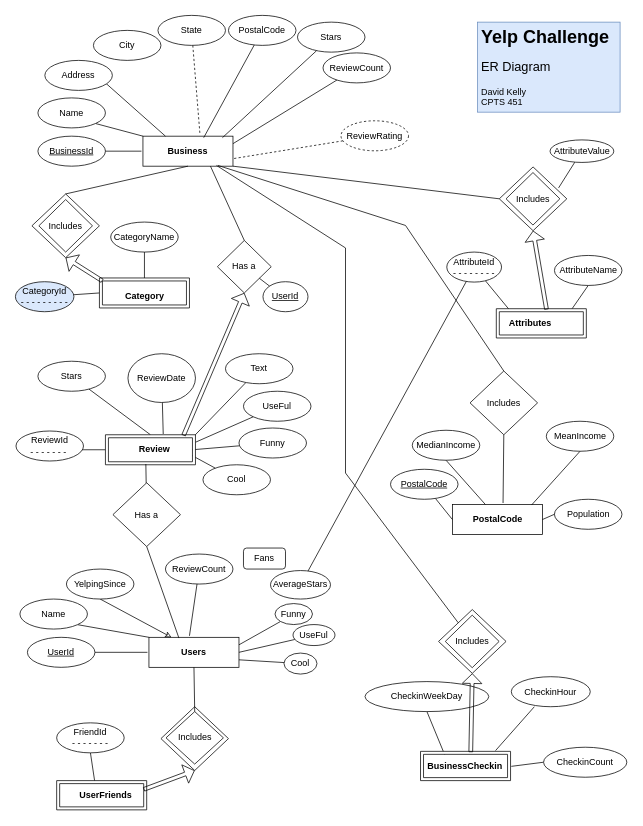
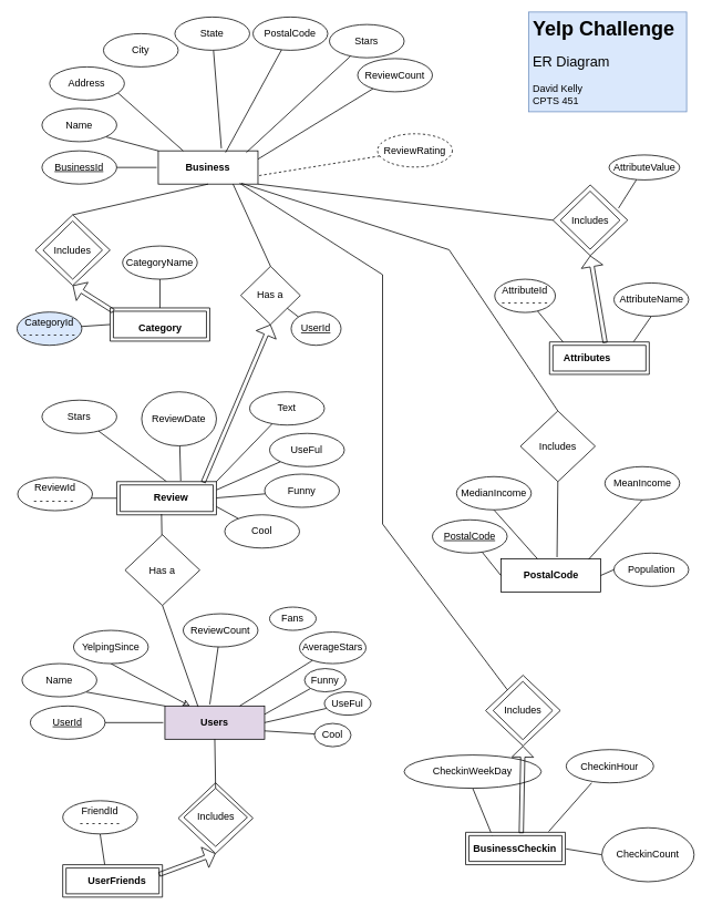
- <mxCell id="72" value="&lt;h1&gt;Yelp Challenge&lt;/h1&gt;&lt;div&gt;&lt;font style=&quot;font-size: 17px;&quot;&gt;ER Diagram&lt;/font&gt;&lt;br&gt;&lt;/div&gt;&lt;div&gt;&lt;br&gt;&lt;/div&gt;&lt;div&gt;David Kelly&lt;/div&gt;&lt;div&gt;CPTS 451&lt;br&gt;&lt;/div&gt;" style="text;html=1;strokeColor=#6c8ebf;fillColor=#dae8fc;spacing=5;spacingTop=-20;whiteSpace=wrap;overflow=hidden;rounded=0;perimeterSpacing=5;" parent="1" vertex="1"><mxGeometry x="636" y="29" width="190" height="120" as="geometry" /></mxCell>
+ <mxCell id="72" value="&lt;h1&gt;Yelp Challenge&lt;/h1&gt;&lt;div&gt;&lt;font style=&quot;font-size: 17px;&quot;&gt;ER Diagram&lt;/font&gt;&lt;br&gt;&lt;/div&gt;&lt;div&gt;&lt;br&gt;&lt;/div&gt;&lt;div&gt;David Kelly&lt;/div&gt;&lt;div&gt;CPTS 451&lt;br&gt;&lt;/div&gt;" style="text;html=1;strokeColor=#6c8ebf;fillColor=#dae8fc;spacing=5;spacingTop=-20;whiteSpace=wrap;overflow=hidden;rounded=0;perimeterSpacing=5;" parent="1" vertex="1"><mxGeometry x="636" y="14" width="190" height="120" as="geometry" /></mxCell>
- <mxCell id="100" style="rounded=0;orthogonalLoop=1;jettySize=auto;html=1;entryX=0.633;entryY=-0.075;entryDx=0;entryDy=0;strokeColor=default;endArrow=none;endFill=0;entryPerimeter=0;dashed=1;" edge="1" parent="1" source="101" target="4"><mxGeometry relative="1" as="geometry"><mxPoint x="346" y="161" as="targetPoint" /></mxGeometry></mxCell>
+ <mxCell id="100" style="rounded=0;orthogonalLoop=1;jettySize=auto;html=1;entryX=0.633;entryY=-0.075;entryDx=0;entryDy=0;strokeColor=default;endArrow=none;endFill=0;entryPerimeter=0;" edge="1" parent="1" source="101" target="4"><mxGeometry relative="1" as="geometry"><mxPoint x="346" y="161" as="targetPoint" /></mxGeometry></mxCell>
- <mxCell id="32" style="rounded=0;orthogonalLoop=1;jettySize=auto;html=1;strokeColor=default;endArrow=none;endFill=0;" parent="1" source="33" target="21" edge="1"><mxGeometry relative="1" as="geometry"><mxPoint x="327" y="870" as="targetPoint" /></mxGeometry></mxCell>
+ <mxCell id="32" style="rounded=0;orthogonalLoop=1;jettySize=auto;html=1;entryX=0.75;entryY=0;entryDx=0;entryDy=0;strokeColor=default;endArrow=none;endFill=0;" parent="1" source="33" target="23" edge="1"><mxGeometry relative="1" as="geometry"><mxPoint x="327" y="870" as="targetPoint" /></mxGeometry></mxCell>
- <mxCell id="31" value="Fans" style="whiteSpace=wrap;html=1;rounded=1;" parent="1" vertex="1"><mxGeometry x="324" y="730" width="56" height="28" as="geometry" /></mxCell>
+ <mxCell id="31" value="Fans" style="ellipse;whiteSpace=wrap;html=1;" parent="1" vertex="1"><mxGeometry x="324" y="730" width="56" height="28" as="geometry" /></mxCell>
- <mxCell id="23" value="&lt;b&gt;Users&lt;/b&gt;" style="rounded=0;whiteSpace=wrap;html=1;" parent="1" vertex="1"><mxGeometry x="198" y="849" width="120" height="40" as="geometry" /></mxCell>
+ <mxCell id="23" value="&lt;b&gt;Users&lt;/b&gt;" style="rounded=0;whiteSpace=wrap;html=1;fillColor=#e1d5e7;" parent="1" vertex="1"><mxGeometry x="198" y="849" width="120" height="40" as="geometry" /></mxCell>
- <mxCell id="114" value="CheckinCount" style="ellipse;whiteSpace=wrap;html=1;" vertex="1" parent="1"><mxGeometry x="724" y="995.5" width="111" height="40" as="geometry" /></mxCell>
+ <mxCell id="114" value="CheckinCount" style="ellipse;whiteSpace=wrap;html=1;" vertex="1" parent="1"><mxGeometry x="724" y="995.5" width="111" height="65" as="geometry" /></mxCell>
